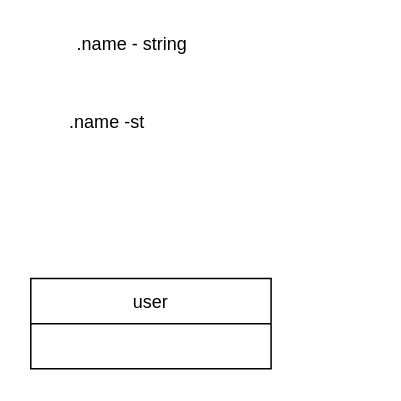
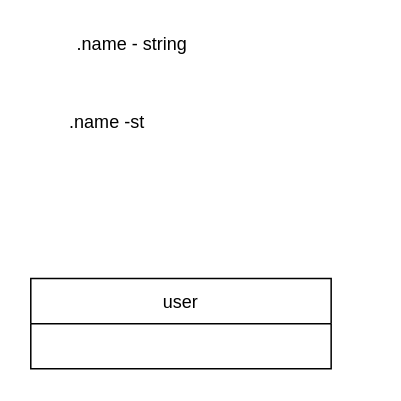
- <mxCell id="2" value="user" style="swimlane;fontStyle=0;childLayout=stackLayout;horizontal=1;startSize=30;horizontalStack=0;resizeParent=1;resizeParentMax=0;resizeLast=0;collapsible=1;marginBottom=0;" vertex="1" parent="1"><mxGeometry x="20" y="185" width="160" height="60" as="geometry" /></mxCell>
+ <mxCell id="2" value="user" style="swimlane;fontStyle=0;childLayout=stackLayout;horizontal=1;startSize=30;horizontalStack=0;resizeParent=1;resizeParentMax=0;resizeLast=0;collapsible=1;marginBottom=0;" vertex="1" parent="1"><mxGeometry x="20" y="185" width="200" height="60" as="geometry" /></mxCell>
